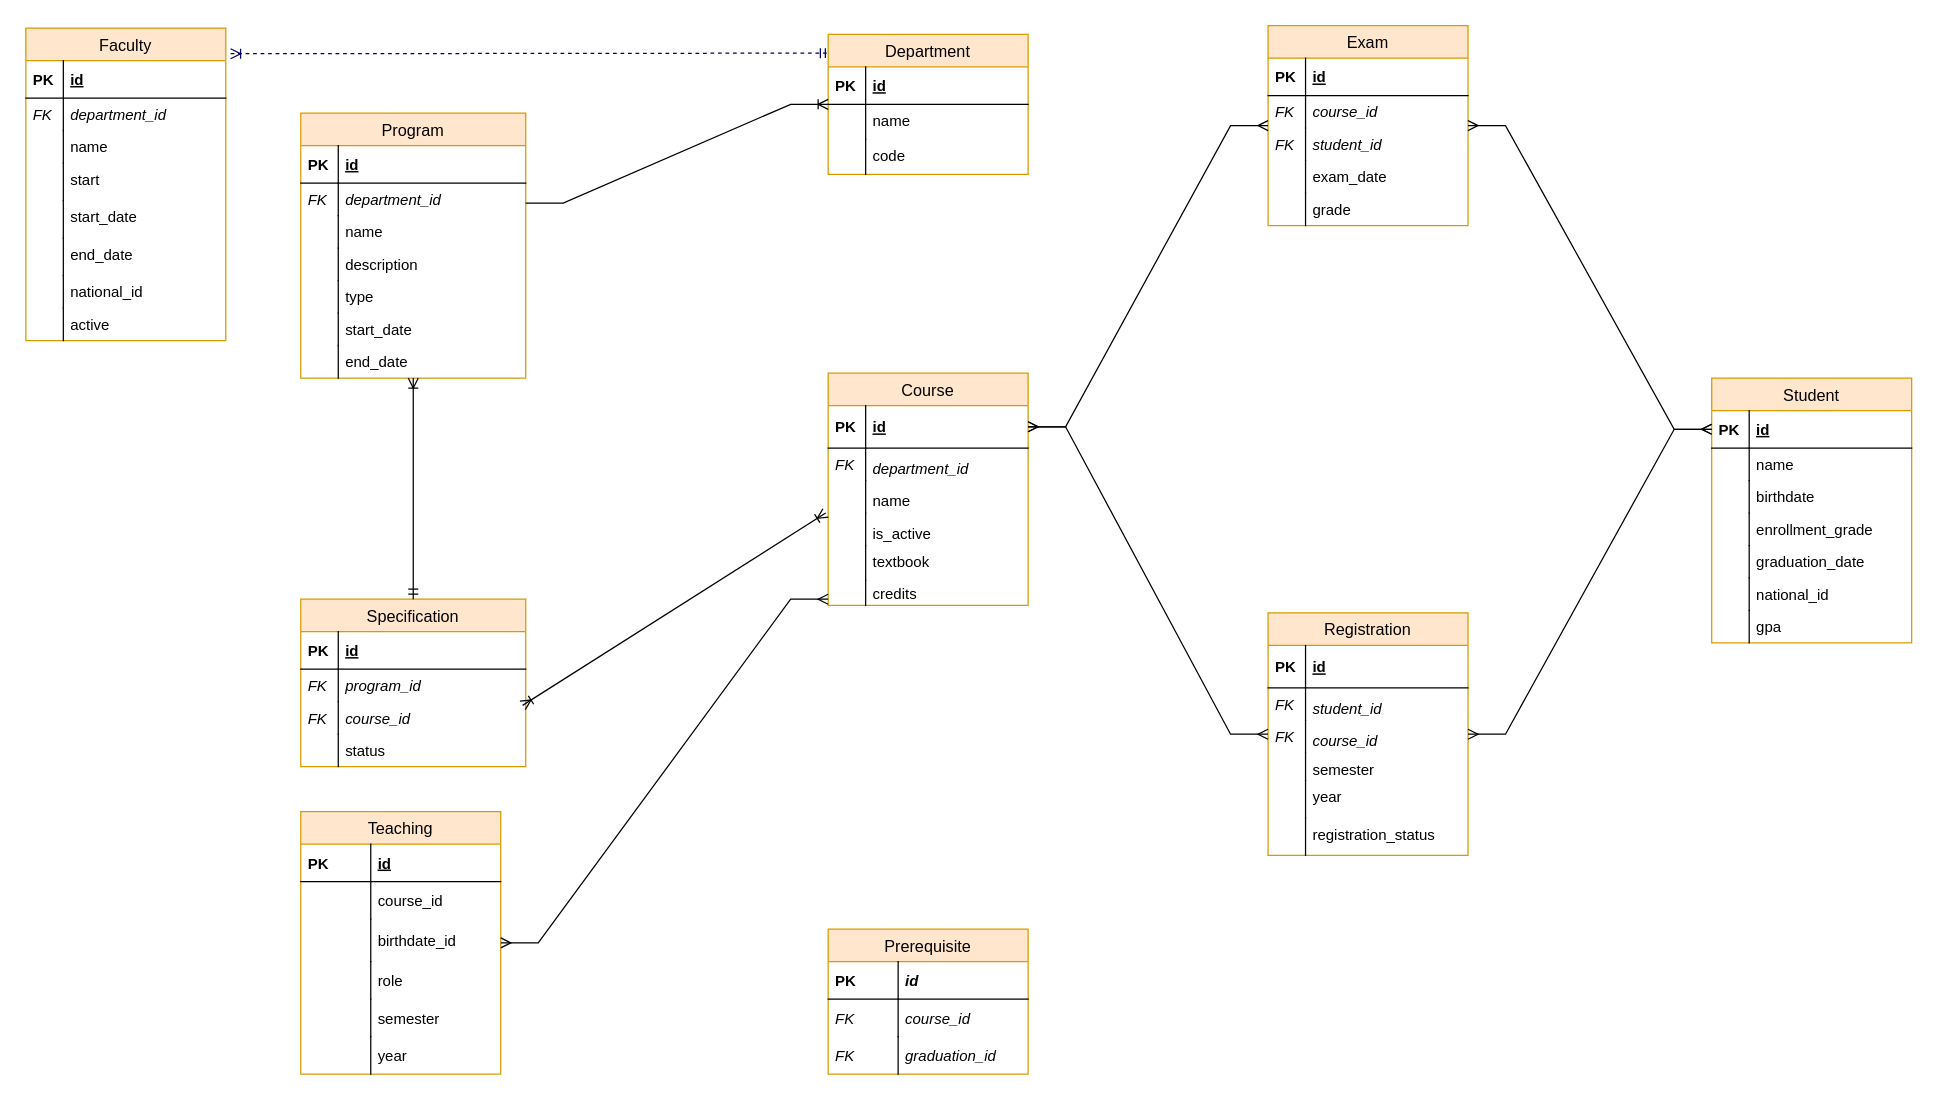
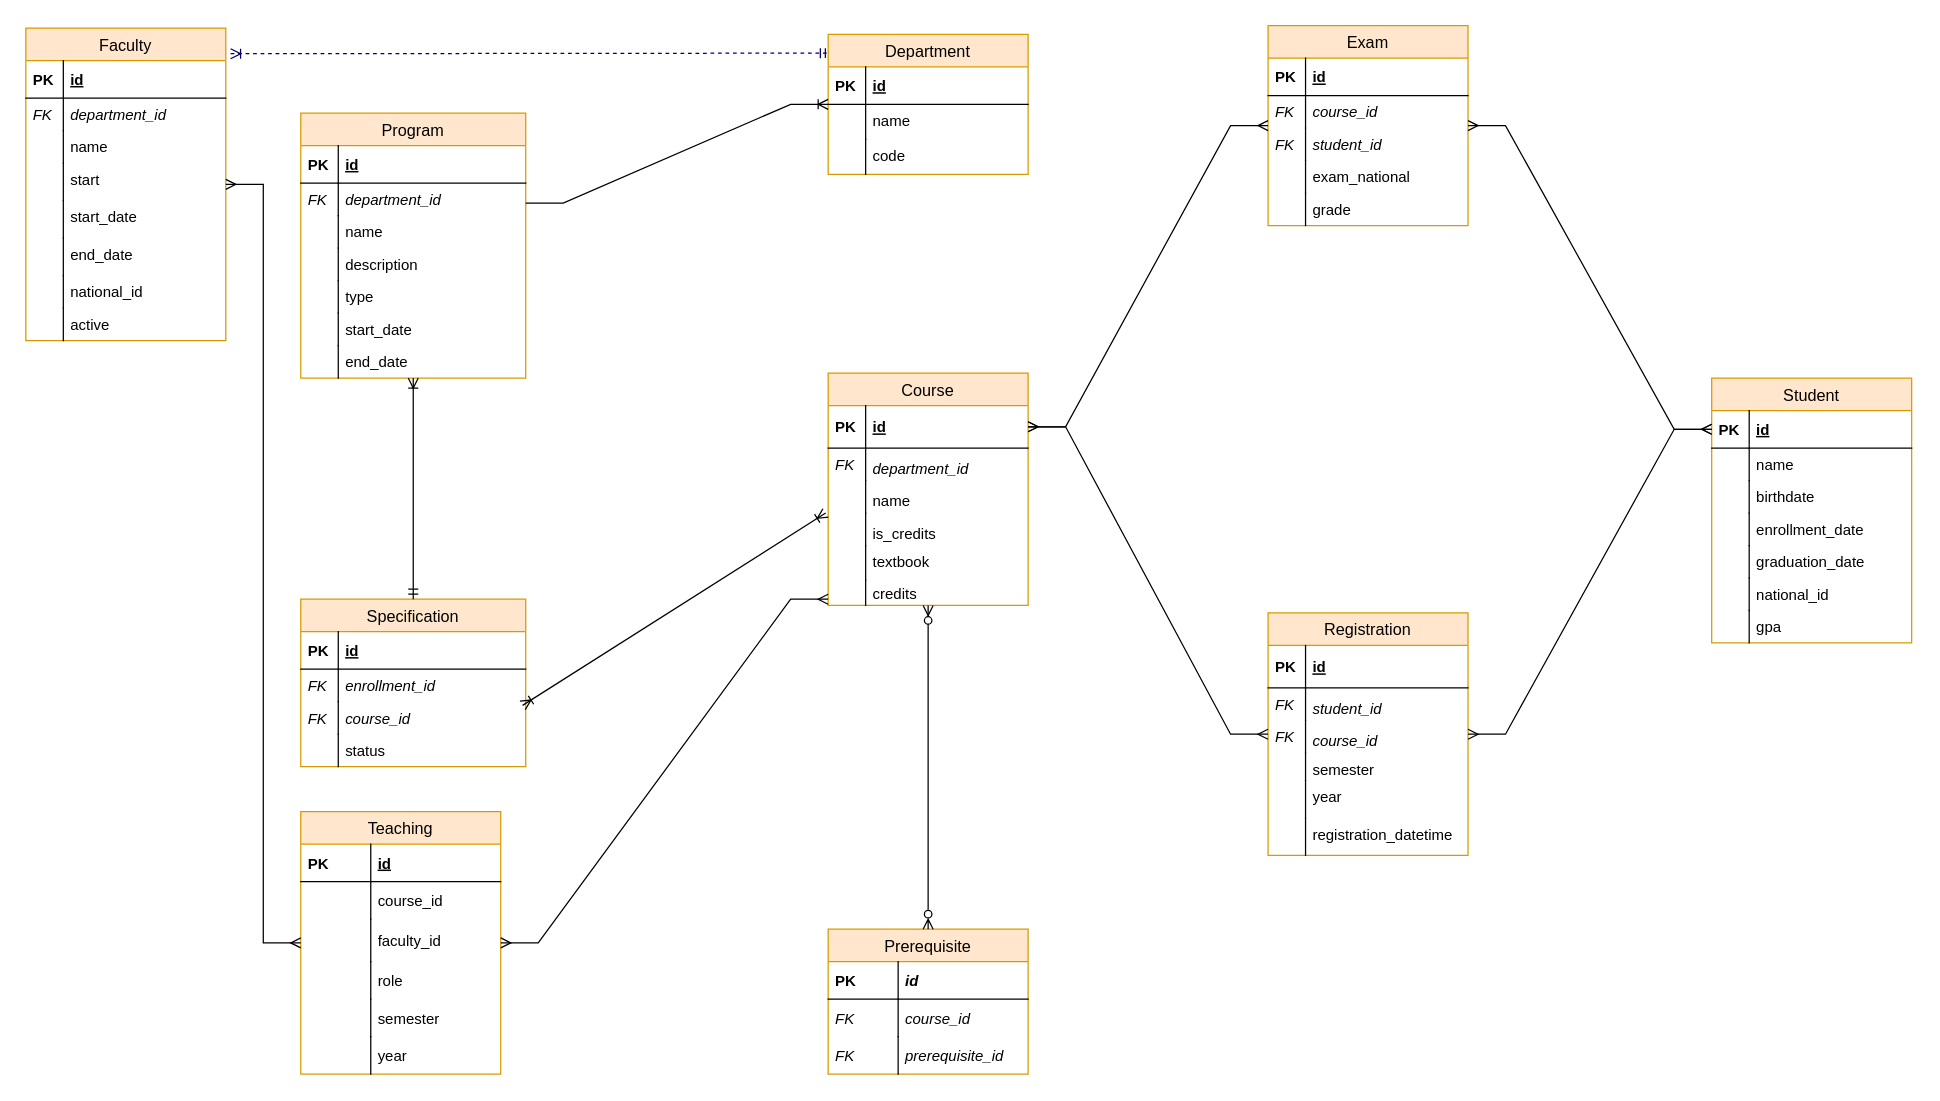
- <mxCell id="91" value="exam_date" style="shape=partialRectangle;top=0;left=0;right=0;bottom=0;align=left;verticalAlign=top;fillColor=none;spacingLeft=34;spacingRight=4;overflow=hidden;rotatable=0;points=[[0,0.5],[1,0.5]];portConstraint=eastwest;dropTarget=0;fontStyle=0" parent="84" vertex="1"><mxGeometry y="108" width="160" height="26" as="geometry" /></mxCell>
+ <mxCell id="91" value="exam_national" style="shape=partialRectangle;top=0;left=0;right=0;bottom=0;align=left;verticalAlign=top;fillColor=none;spacingLeft=34;spacingRight=4;overflow=hidden;rotatable=0;points=[[0,0.5],[1,0.5]];portConstraint=eastwest;dropTarget=0;fontStyle=0" parent="84" vertex="1"><mxGeometry y="108" width="160" height="26" as="geometry" /></mxCell>
- <mxCell id="47" value="enrollment_grade" style="shape=partialRectangle;top=0;left=0;right=0;bottom=0;align=left;verticalAlign=top;fillColor=none;spacingLeft=34;spacingRight=4;overflow=hidden;rotatable=0;points=[[0,0.5],[1,0.5]];portConstraint=eastwest;dropTarget=0;fontStyle=0" parent="40" vertex="1"><mxGeometry y="108" width="160" height="26" as="geometry" /></mxCell>
+ <mxCell id="47" value="enrollment_date" style="shape=partialRectangle;top=0;left=0;right=0;bottom=0;align=left;verticalAlign=top;fillColor=none;spacingLeft=34;spacingRight=4;overflow=hidden;rotatable=0;points=[[0,0.5],[1,0.5]];portConstraint=eastwest;dropTarget=0;fontStyle=0" parent="40" vertex="1"><mxGeometry y="108" width="160" height="26" as="geometry" /></mxCell>
- <mxCell id="34" value="is_active" style="shape=partialRectangle;top=0;left=0;right=0;bottom=0;align=left;verticalAlign=bottom;fillColor=none;spacingLeft=34;spacingRight=4;overflow=hidden;rotatable=0;points=[[0,0.5],[1,0.5]];portConstraint=eastwest;dropTarget=0;fontStyle=0" parent="27" vertex="1"><mxGeometry y="112" width="160" height="26" as="geometry" /></mxCell>
+ <mxCell id="34" value="is_credits" style="shape=partialRectangle;top=0;left=0;right=0;bottom=0;align=left;verticalAlign=bottom;fillColor=none;spacingLeft=34;spacingRight=4;overflow=hidden;rotatable=0;points=[[0,0.5],[1,0.5]];portConstraint=eastwest;dropTarget=0;fontStyle=0" parent="27" vertex="1"><mxGeometry y="112" width="160" height="26" as="geometry" /></mxCell>
+ <mxCell id="112" value="" style="edgeStyle=entityRelationEdgeStyle;fontSize=12;html=1;endArrow=ERmany;startArrow=ERmany;rounded=0;" parent="1" source="3" target="55" edge="1"><mxGeometry width="100" height="100" relative="1" as="geometry"><mxPoint x="480" y="250" as="sourcePoint" /><mxPoint x="290" y="230" as="targetPoint" /></mxGeometry></mxCell>
- <mxCell id="105" value="program_id" style="shape=partialRectangle;top=0;left=0;right=0;bottom=0;align=left;verticalAlign=top;fillColor=none;spacingLeft=34;spacingRight=4;overflow=hidden;rotatable=0;points=[[0,0.5],[1,0.5]];portConstraint=eastwest;dropTarget=0;fontStyle=2" parent="102" vertex="1"><mxGeometry y="56" width="180" height="26" as="geometry" /></mxCell>
+ <mxCell id="105" value="enrollment_id" style="shape=partialRectangle;top=0;left=0;right=0;bottom=0;align=left;verticalAlign=top;fillColor=none;spacingLeft=34;spacingRight=4;overflow=hidden;rotatable=0;points=[[0,0.5],[1,0.5]];portConstraint=eastwest;dropTarget=0;fontStyle=2" parent="102" vertex="1"><mxGeometry y="56" width="180" height="26" as="geometry" /></mxCell>
+ <mxCell id="129" value="" style="fontSize=12;html=1;endArrow=ERzeroToMany;startArrow=ERzeroToMany;rounded=0;endFill=0;" parent="1" source="27" target="95" edge="1"><mxGeometry width="100" height="100" relative="1" as="geometry"><mxPoint x="970" y="380" as="sourcePoint" /><mxPoint x="1070" y="280" as="targetPoint" /></mxGeometry></mxCell>
- <mxCell id="127" value="registration_status" style="shape=partialRectangle;top=0;left=0;right=0;bottom=0;align=left;verticalAlign=top;fillColor=none;spacingLeft=34;spacingRight=4;overflow=hidden;rotatable=0;points=[[0,0.5],[1,0.5]];portConstraint=eastwest;dropTarget=0;fontColor=#000000;" parent="116" vertex="1"><mxGeometry y="164" width="160" height="30" as="geometry" /></mxCell>
+ <mxCell id="127" value="registration_datetime" style="shape=partialRectangle;top=0;left=0;right=0;bottom=0;align=left;verticalAlign=top;fillColor=none;spacingLeft=34;spacingRight=4;overflow=hidden;rotatable=0;points=[[0,0.5],[1,0.5]];portConstraint=eastwest;dropTarget=0;fontColor=#000000;" parent="116" vertex="1"><mxGeometry y="164" width="160" height="30" as="geometry" /></mxCell>
- <mxCell id="60" value="birthdate_id" style="shape=partialRectangle;top=0;left=0;right=0;bottom=0;align=left;verticalAlign=middle;fillColor=none;spacingLeft=60;spacingRight=4;overflow=hidden;rotatable=0;points=[[0,0.5],[1,0.5]];portConstraint=eastwest;dropTarget=0;fontStyle=0;fontSize=12;strokeColor=default;dashed=1;strokeWidth=0;" parent="55" vertex="1"><mxGeometry y="86" width="160" height="34" as="geometry" /></mxCell>
+ <mxCell id="60" value="faculty_id" style="shape=partialRectangle;top=0;left=0;right=0;bottom=0;align=left;verticalAlign=middle;fillColor=none;spacingLeft=60;spacingRight=4;overflow=hidden;rotatable=0;points=[[0,0.5],[1,0.5]];portConstraint=eastwest;dropTarget=0;fontStyle=0;fontSize=12;strokeColor=default;dashed=1;strokeWidth=0;" parent="55" vertex="1"><mxGeometry y="86" width="160" height="34" as="geometry" /></mxCell>
- <mxCell id="100" value="graduation_id" style="shape=partialRectangle;top=0;left=0;right=0;bottom=0;align=left;verticalAlign=middle;fillColor=none;spacingLeft=60;spacingRight=4;overflow=hidden;rotatable=0;points=[[0,0.5],[1,0.5]];portConstraint=eastwest;dropTarget=0;fontStyle=2;fontSize=12;strokeColor=none;" parent="95" vertex="1"><mxGeometry y="86" width="160" height="30" as="geometry" /></mxCell>
+ <mxCell id="100" value="prerequisite_id" style="shape=partialRectangle;top=0;left=0;right=0;bottom=0;align=left;verticalAlign=middle;fillColor=none;spacingLeft=60;spacingRight=4;overflow=hidden;rotatable=0;points=[[0,0.5],[1,0.5]];portConstraint=eastwest;dropTarget=0;fontStyle=2;fontSize=12;strokeColor=none;" parent="95" vertex="1"><mxGeometry y="86" width="160" height="30" as="geometry" /></mxCell>
